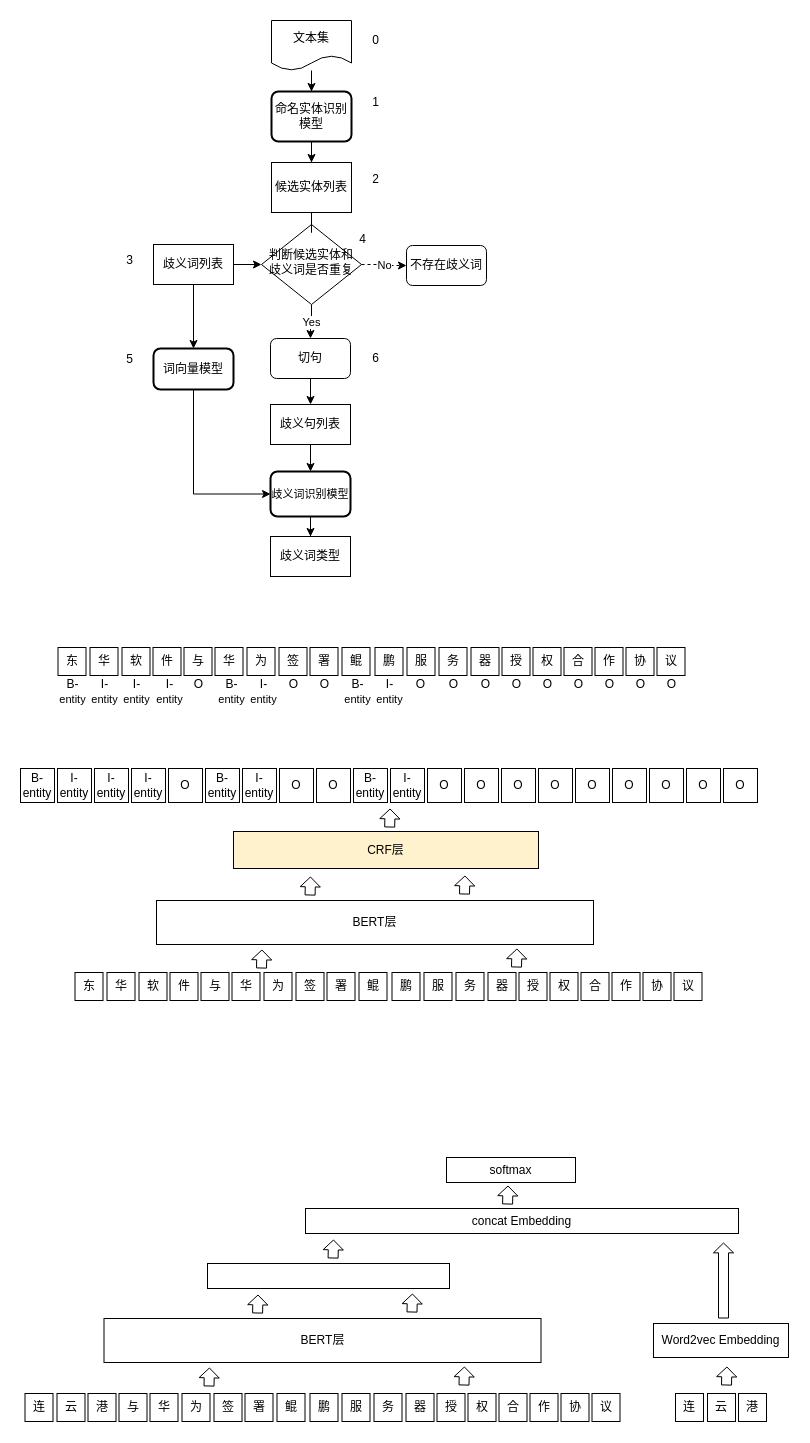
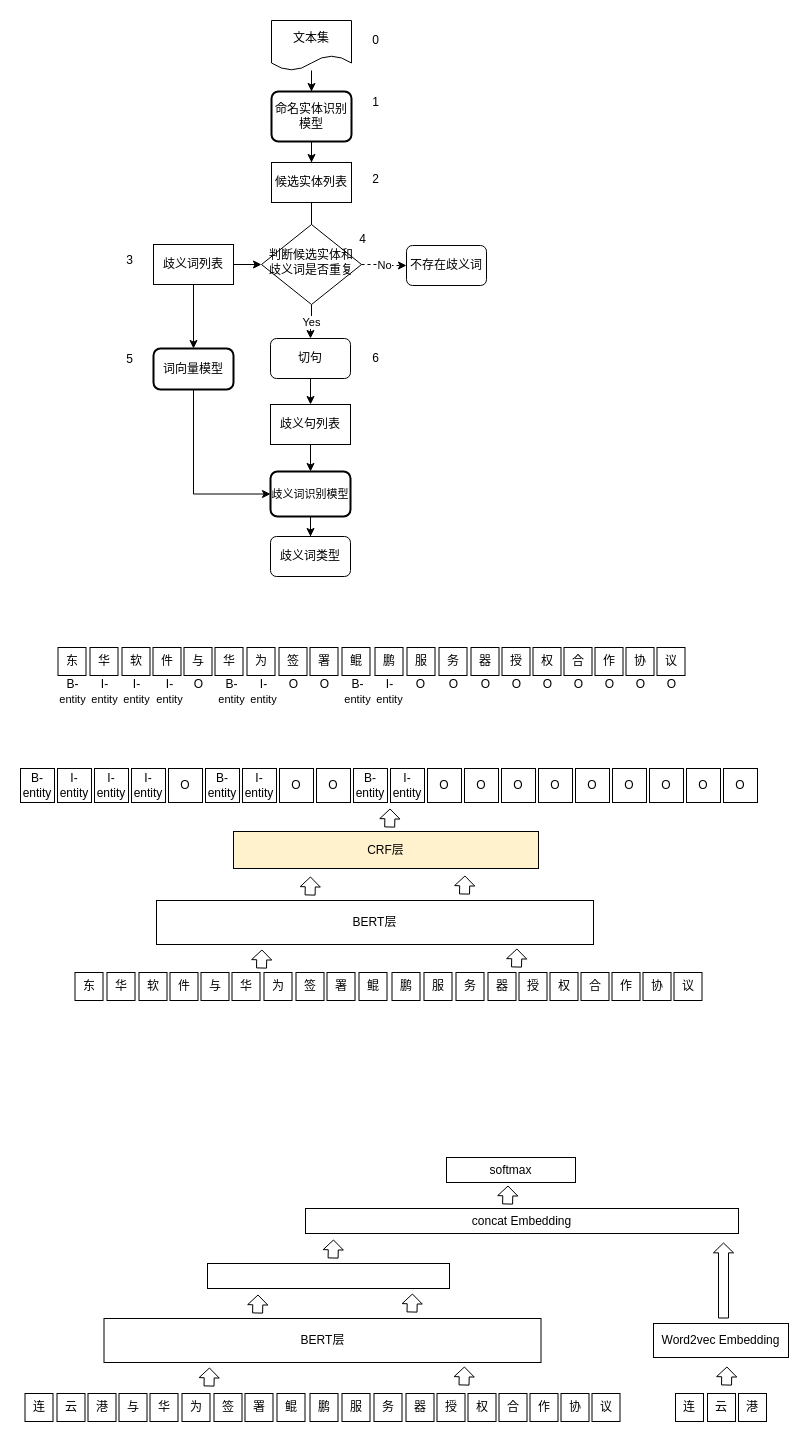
- <mxCell id="16" value="候选实体列表" style="rounded=0;whiteSpace=wrap;html=1;" vertex="1" parent="1"><mxGeometry x="271" y="162" width="80" height="50" as="geometry" /></mxCell>
+ <mxCell id="16" value="候选实体列表" style="rounded=0;whiteSpace=wrap;html=1;" vertex="1" parent="1"><mxGeometry x="271" y="162" width="80" height="40" as="geometry" /></mxCell>
- <mxCell id="6" value="歧义词类型" style="whiteSpace=wrap;html=1;fontSize=12;glass=0;strokeWidth=1;shadow=0;rounded=0;" parent="1" vertex="1"><mxGeometry x="270" y="536" width="80" height="40" as="geometry" /></mxCell>
+ <mxCell id="6" value="歧义词类型" style="rounded=1;whiteSpace=wrap;html=1;fontSize=12;glass=0;strokeWidth=1;shadow=0;" parent="1" vertex="1"><mxGeometry x="270" y="536" width="80" height="40" as="geometry" /></mxCell>
